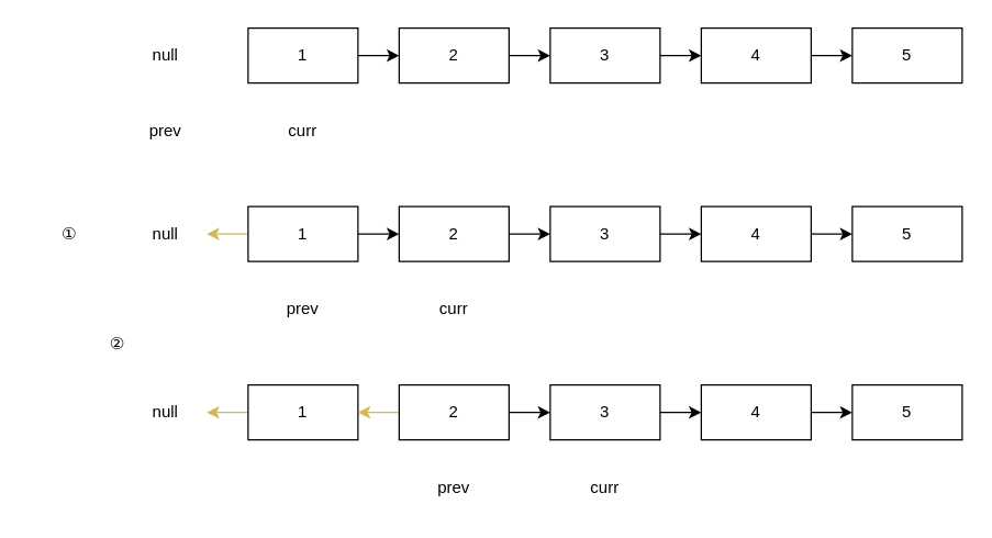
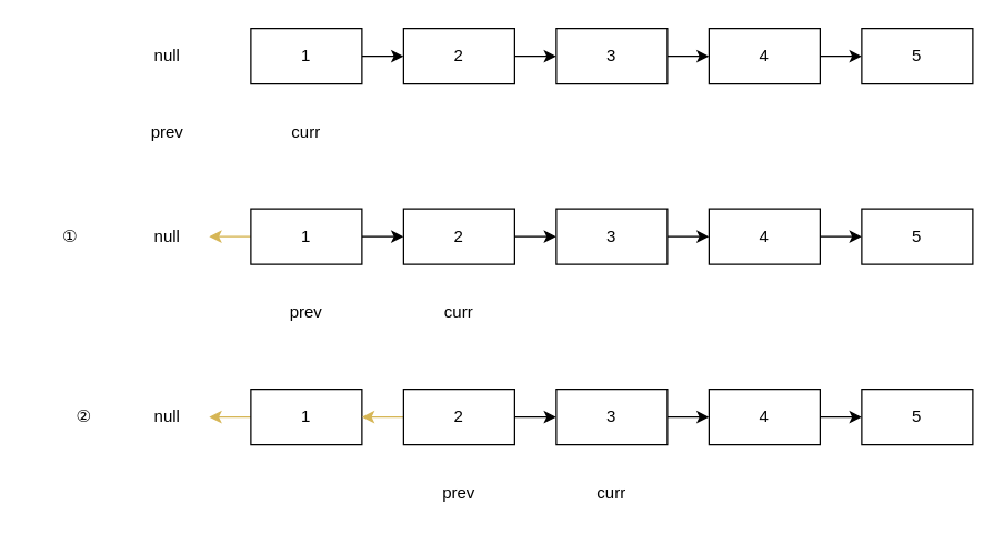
- <mxCell id="41" value="②" style="text;html=1;strokeColor=none;fillColor=none;align=center;verticalAlign=middle;whiteSpace=wrap;rounded=0;" vertex="1" parent="1"><mxGeometry x="55" y="235" width="60" height="30" as="geometry" /></mxCell>
+ <mxCell id="41" value="②" style="text;html=1;strokeColor=none;fillColor=none;align=center;verticalAlign=middle;whiteSpace=wrap;rounded=0;" vertex="1" parent="1"><mxGeometry x="30" y="285" width="60" height="30" as="geometry" /></mxCell>
